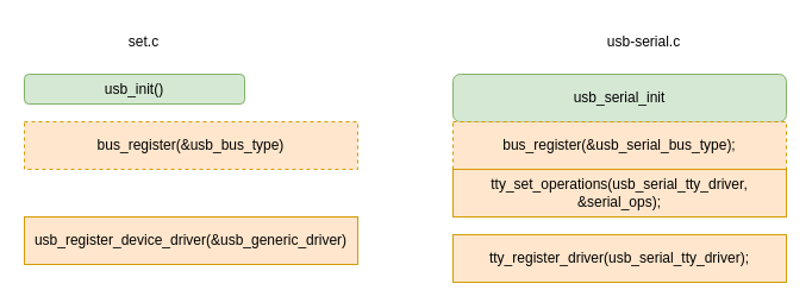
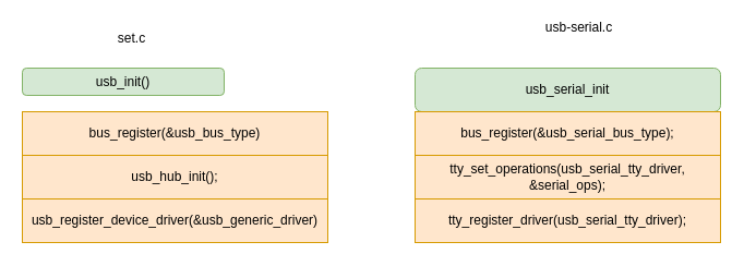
- <mxCell id="8" value="usb-serial.c" style="text;html=1;align=center;verticalAlign=middle;resizable=0;points=[];autosize=1;strokeColor=none;fillColor=none;" vertex="1" parent="1"><mxGeometry x="500" y="20" width="80" height="30" as="geometry" /></mxCell>
+ <mxCell id="8" value="usb-serial.c" style="text;html=1;align=center;verticalAlign=middle;resizable=0;points=[];autosize=1;strokeColor=none;fillColor=none;" vertex="1" parent="1"><mxGeometry x="490" y="10" width="80" height="30" as="geometry" /></mxCell>
- <mxCell id="3" value="bus_register(&amp;amp;usb_bus_type)" style="rounded=0;whiteSpace=wrap;html=1;fillColor=#ffe6cc;strokeColor=#d79b00;dashed=1;" vertex="1" parent="1"><mxGeometry x="20" y="102" width="280" height="40" as="geometry" /></mxCell>
+ <mxCell id="3" value="bus_register(&amp;amp;usb_bus_type)" style="rounded=0;whiteSpace=wrap;html=1;fillColor=#ffe6cc;strokeColor=#d79b00;" vertex="1" parent="1"><mxGeometry x="20" y="102" width="280" height="40" as="geometry" /></mxCell>
- <mxCell id="9" value="bus_register(&amp;amp;usb_serial_bus_type);" style="rounded=0;whiteSpace=wrap;html=1;fillColor=#ffe6cc;strokeColor=#d79b00;dashed=1;" vertex="1" parent="1"><mxGeometry x="380" y="102" width="280" height="40" as="geometry" /></mxCell>
+ <mxCell id="9" value="bus_register(&amp;amp;usb_serial_bus_type);" style="rounded=0;whiteSpace=wrap;html=1;fillColor=#ffe6cc;strokeColor=#d79b00;" vertex="1" parent="1"><mxGeometry x="380" y="102" width="280" height="40" as="geometry" /></mxCell>
+ <mxCell id="4" value="usb_hub_init();" style="rounded=0;whiteSpace=wrap;html=1;fillColor=#ffe6cc;strokeColor=#d79b00;" vertex="1" parent="1"><mxGeometry x="20" y="142" width="280" height="40" as="geometry" /></mxCell>
- <mxCell id="11" value="tty_register_driver(usb_serial_tty_driver);" style="rounded=0;whiteSpace=wrap;html=1;fillColor=#ffe6cc;strokeColor=#d79b00;" vertex="1" parent="1"><mxGeometry x="380" y="197" width="280" height="40" as="geometry" /></mxCell>
+ <mxCell id="11" value="tty_register_driver(usb_serial_tty_driver);" style="rounded=0;whiteSpace=wrap;html=1;fillColor=#ffe6cc;strokeColor=#d79b00;" vertex="1" parent="1"><mxGeometry x="380" y="182" width="280" height="40" as="geometry" /></mxCell>
